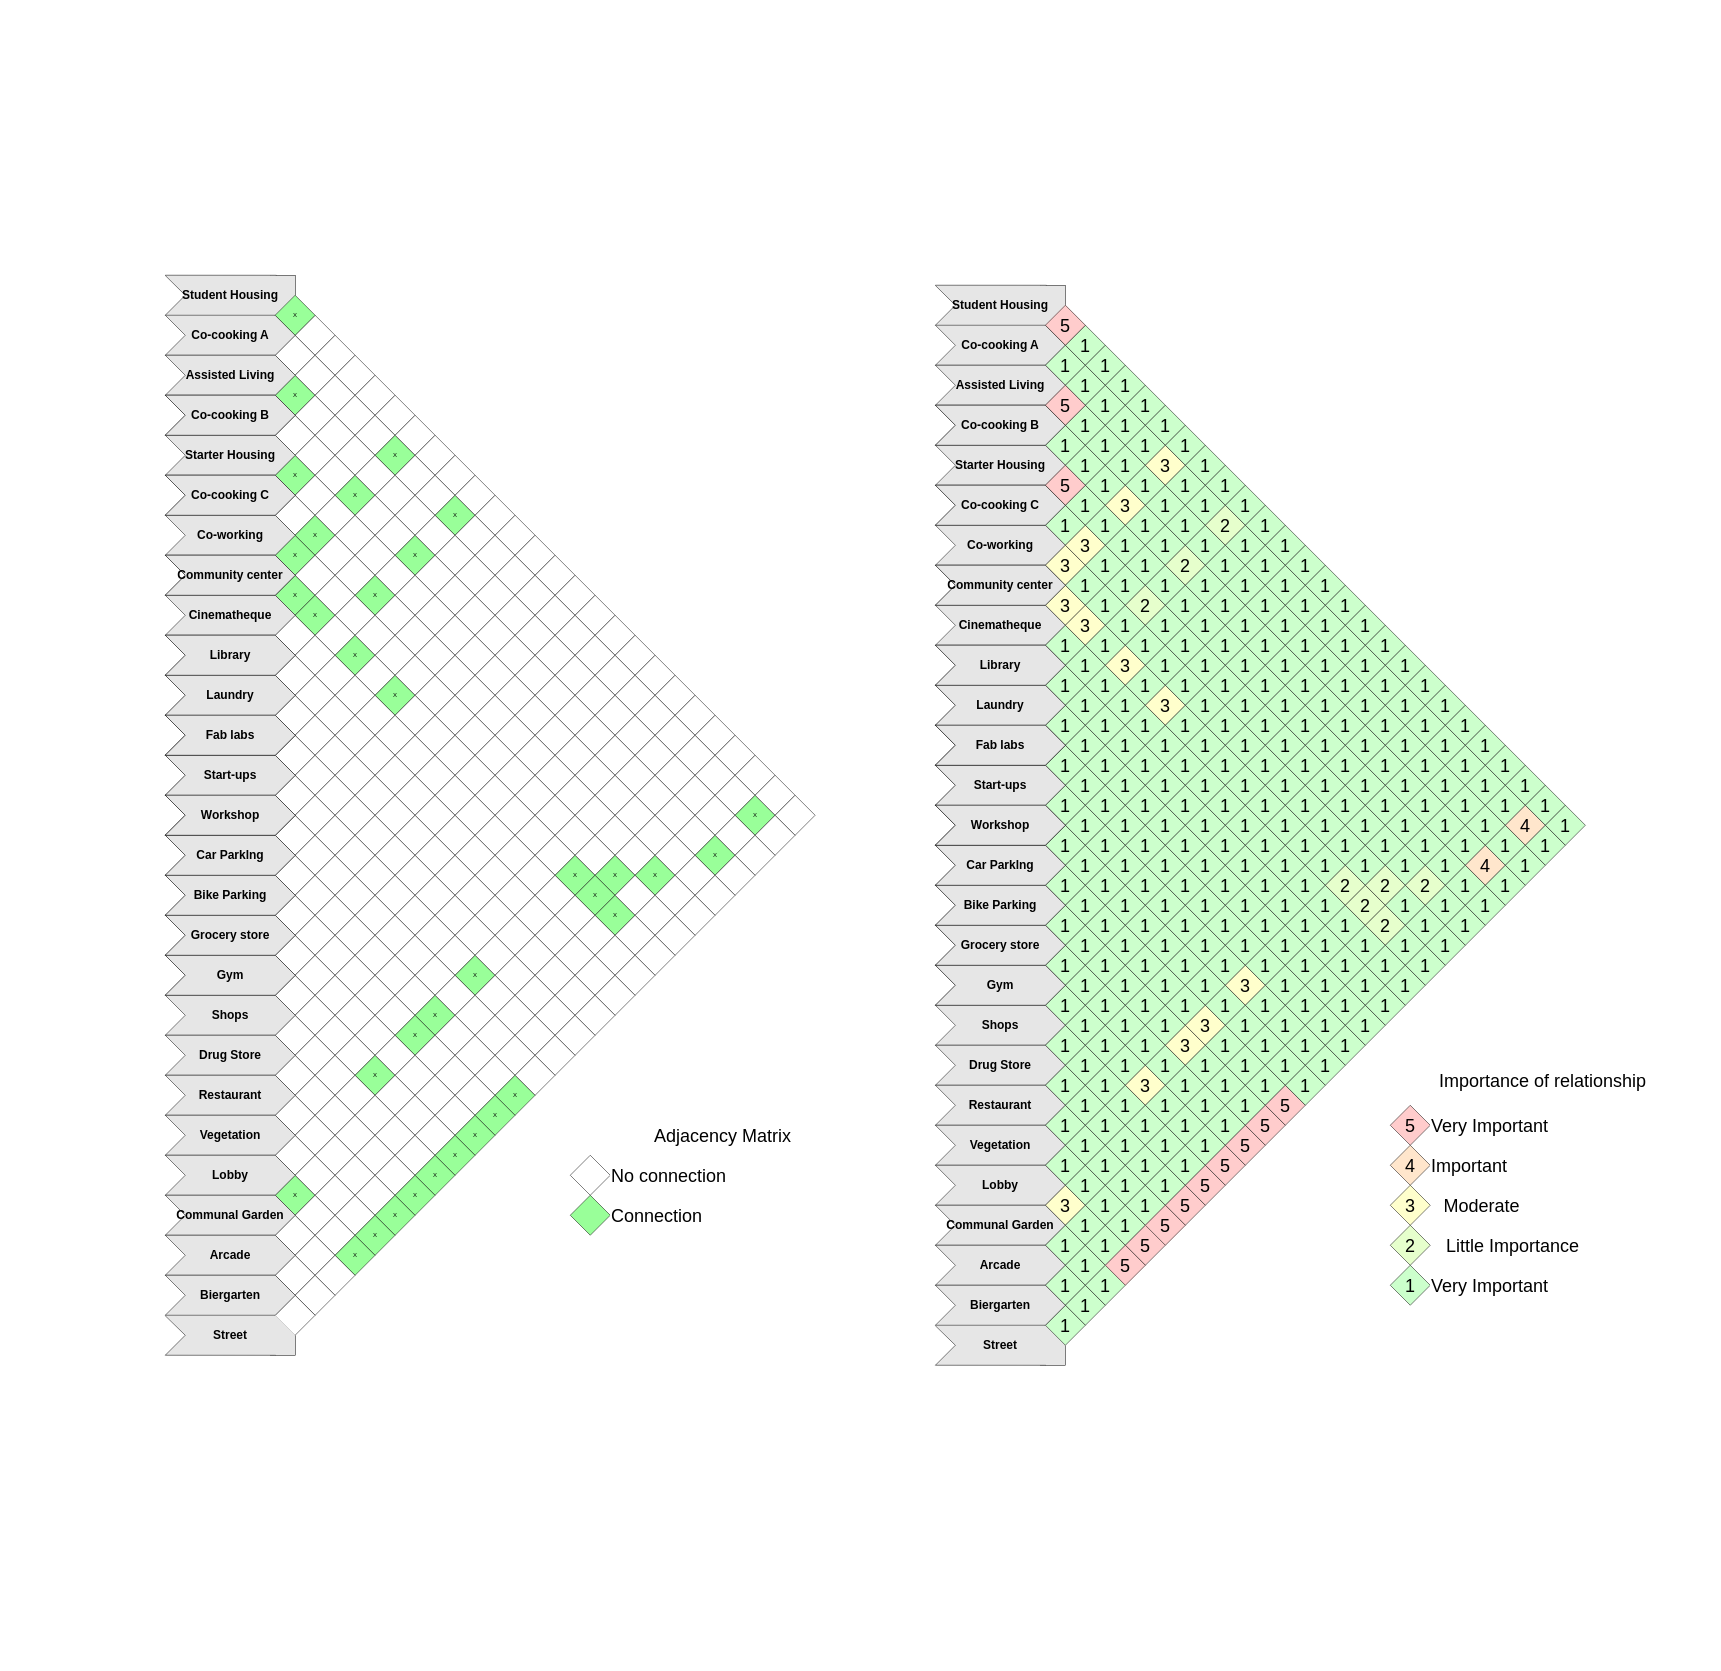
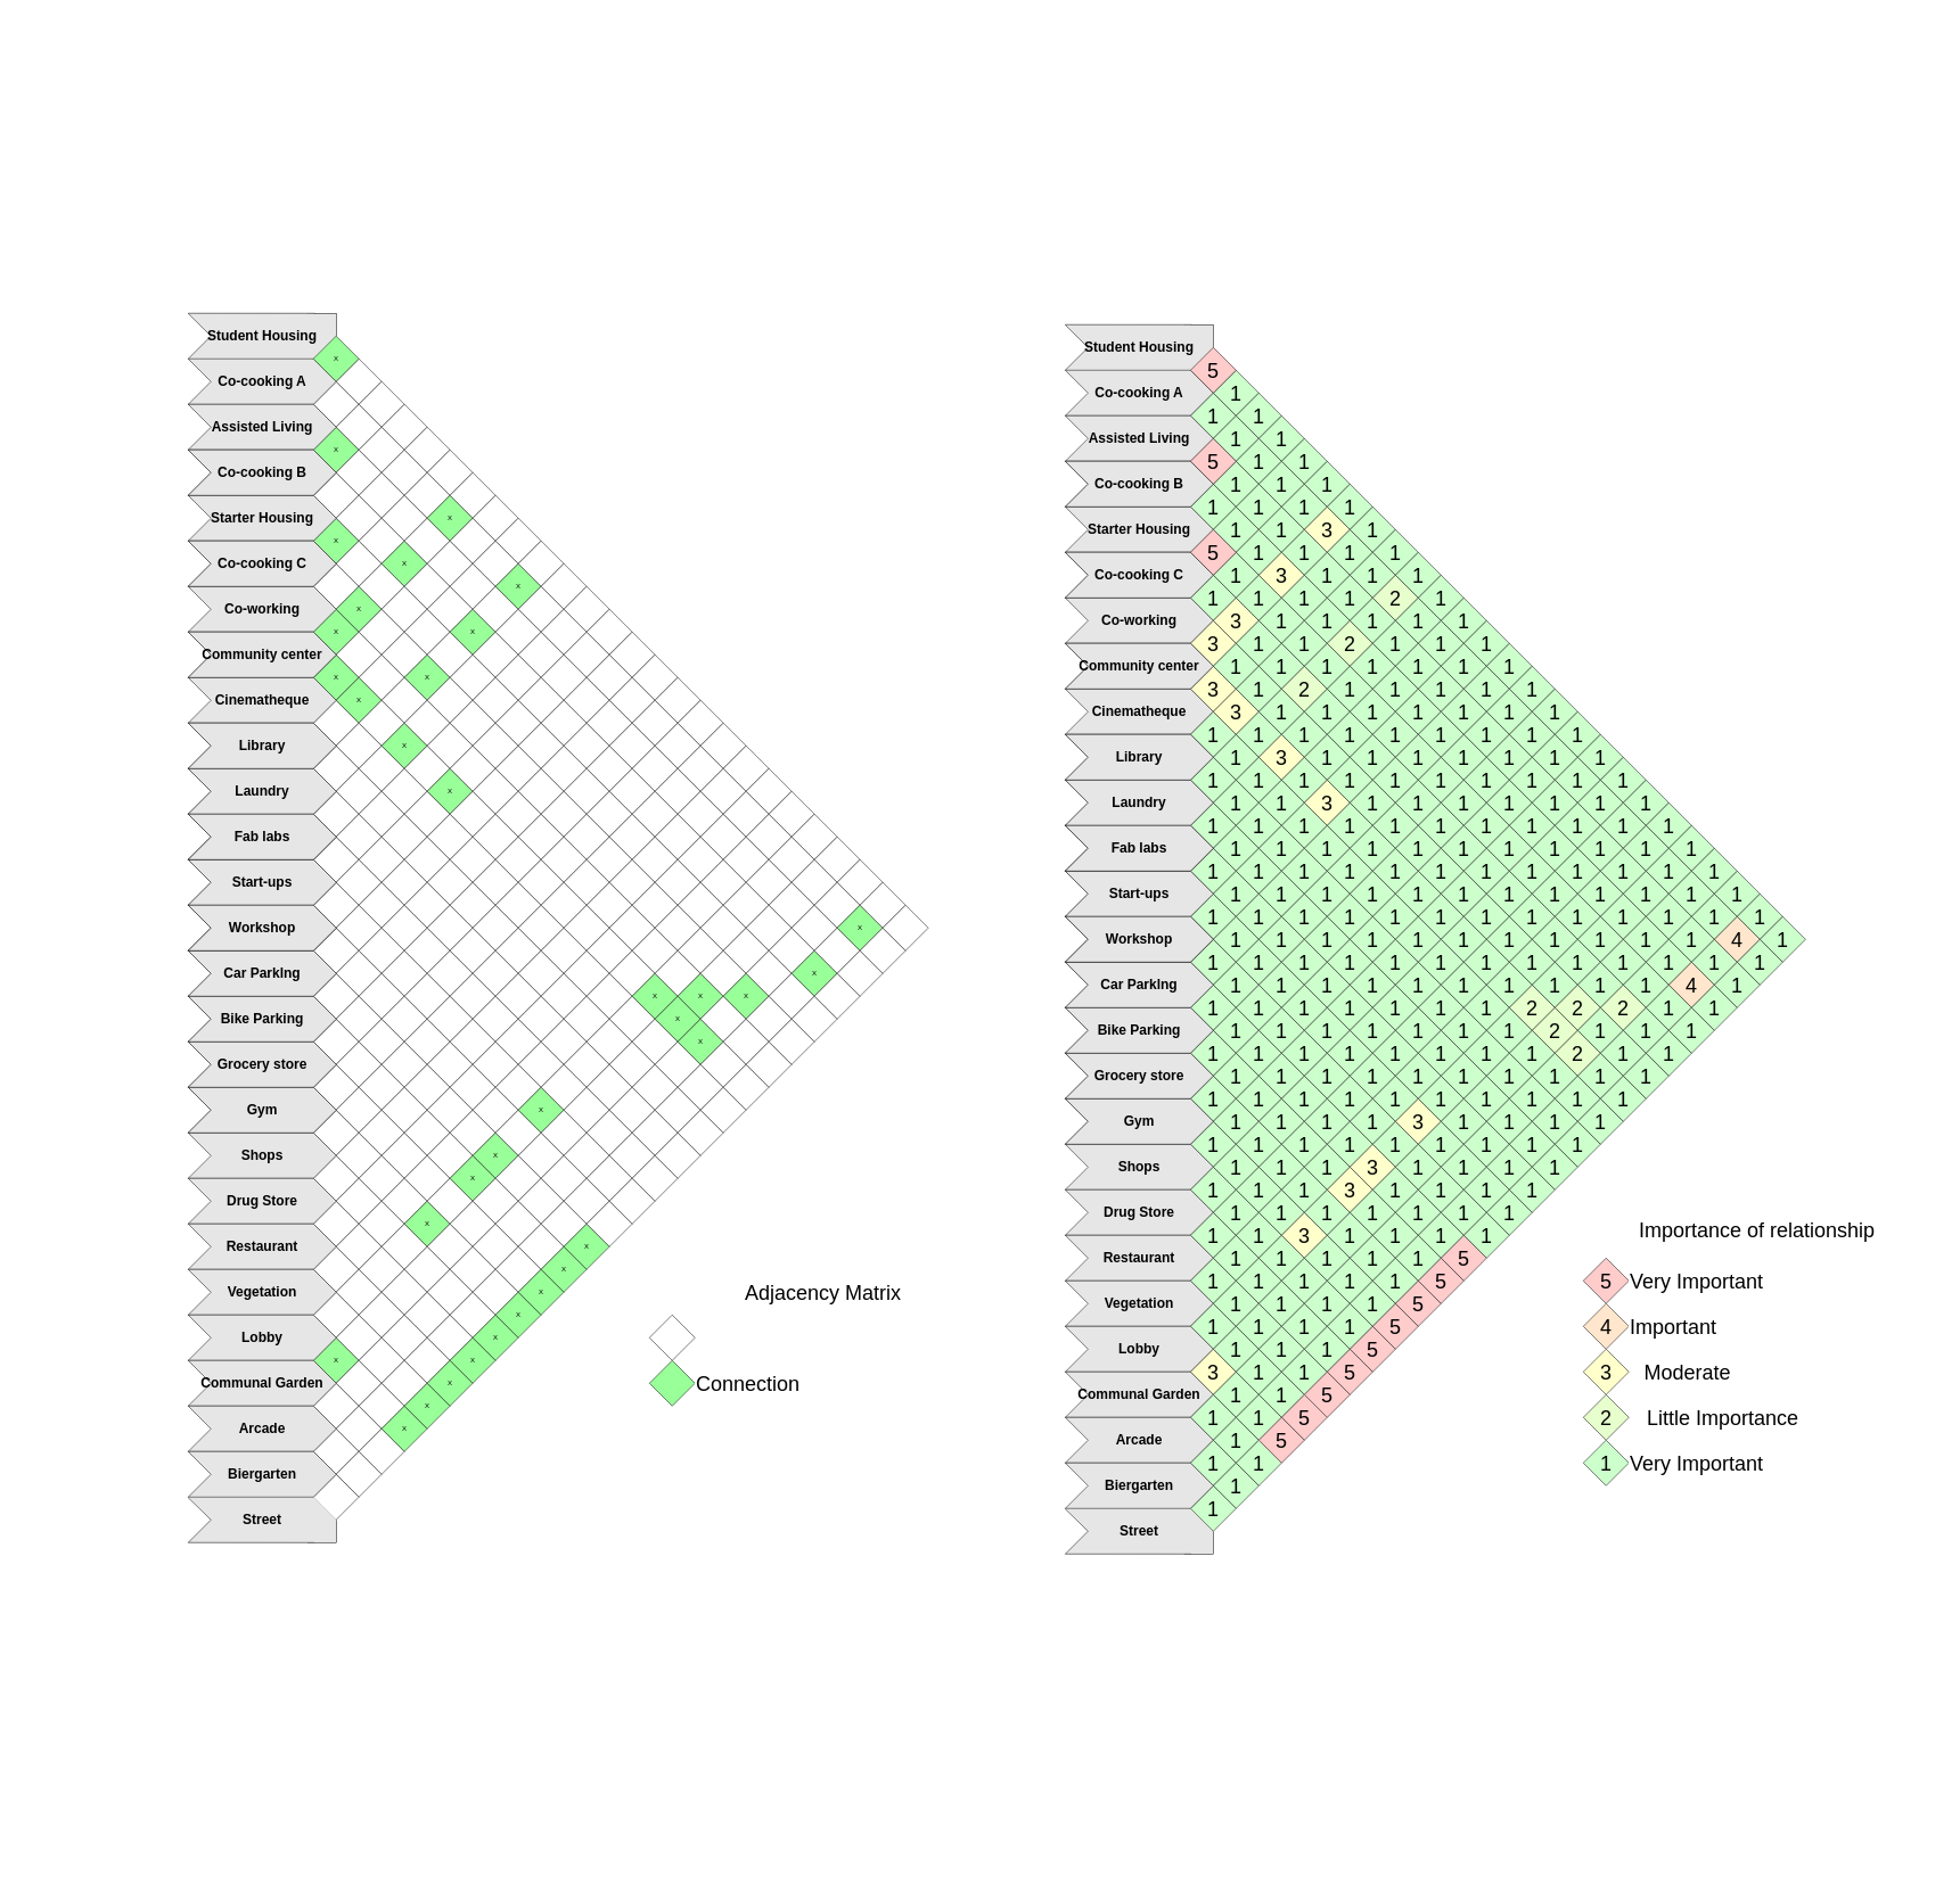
- <mxCell id="822" value="&lt;font style=&quot;font-size: 36px&quot;&gt;No connection&lt;/font&gt;" style="rounded=0;whiteSpace=wrap;html=1;strokeColor=#FFFFFF;fillColor=#FFFFFF;align=left;" parent="1" vertex="1"><mxGeometry x="1220" y="2320" width="450" height="60" as="geometry" /></mxCell>
